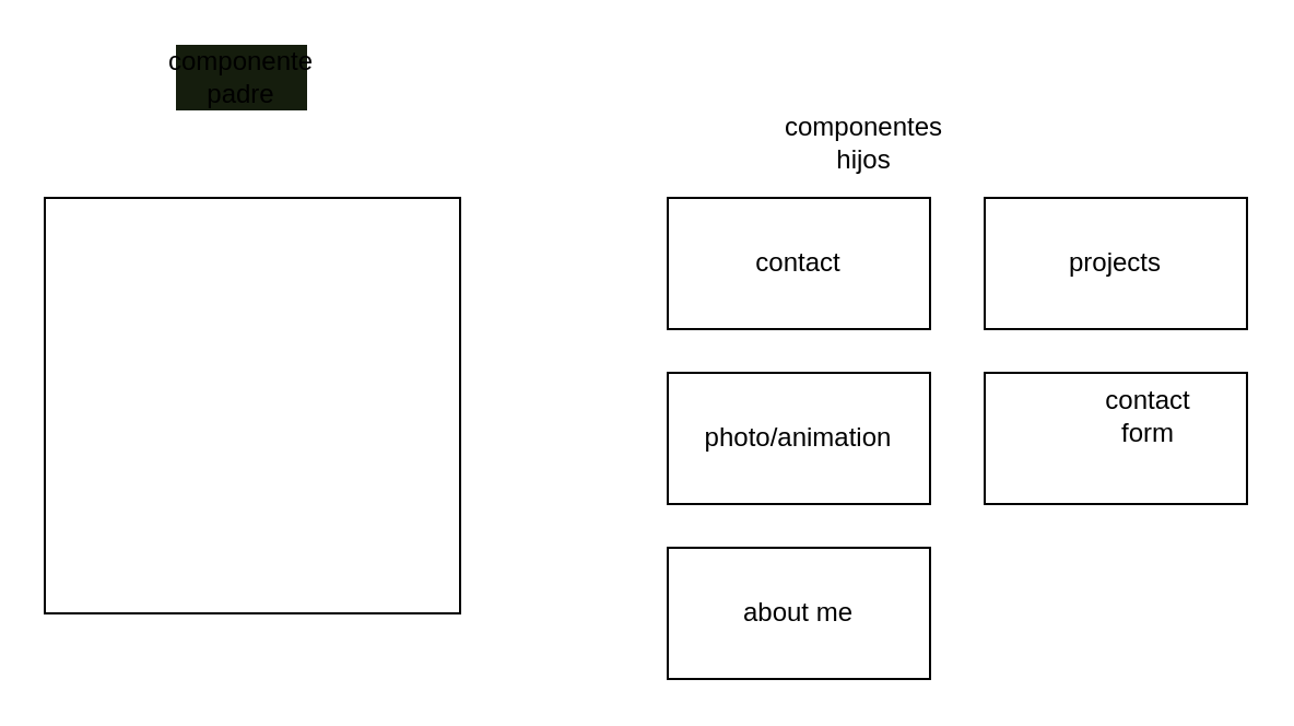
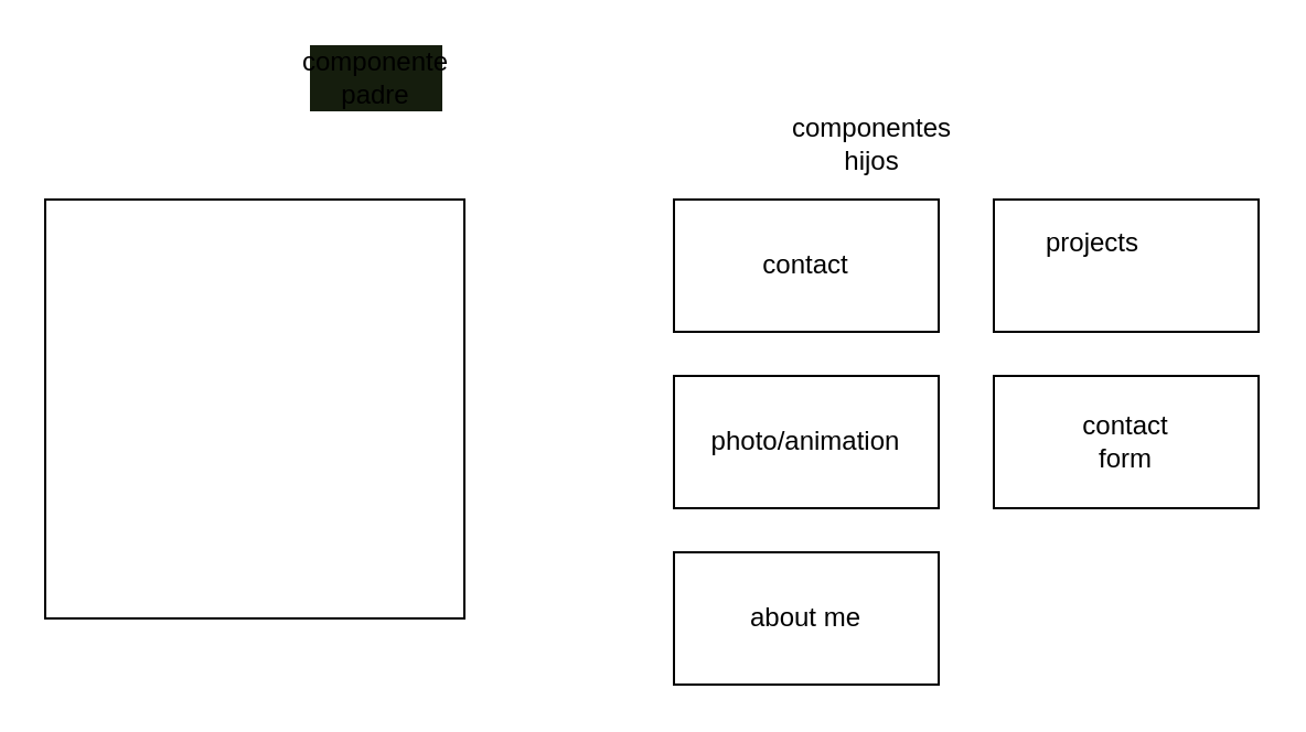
- <mxCell id="6" value="componente padre" style="text;html=1;strokeColor=none;fillColor=#151D0D;align=center;verticalAlign=middle;whiteSpace=wrap;rounded=0;" vertex="1" parent="1"><mxGeometry x="80" y="20" width="60" height="30" as="geometry" /></mxCell>
+ <mxCell id="6" value="componente padre" style="text;html=1;strokeColor=none;fillColor=#151D0D;align=center;verticalAlign=middle;whiteSpace=wrap;rounded=0;" vertex="1" parent="1"><mxGeometry x="140" y="20" width="60" height="30" as="geometry" /></mxCell>
- <mxCell id="14" value="projects" style="text;html=1;strokeColor=none;fillColor=none;align=center;verticalAlign=middle;whiteSpace=wrap;rounded=0;" vertex="1" parent="1"><mxGeometry x="480" y="105" width="60" height="30" as="geometry" /></mxCell>
+ <mxCell id="14" value="projects" style="text;html=1;strokeColor=none;fillColor=none;align=center;verticalAlign=middle;whiteSpace=wrap;rounded=0;" vertex="1" parent="1"><mxGeometry x="465" y="95" width="60" height="30" as="geometry" /></mxCell>
- <mxCell id="13" value="contact form" style="text;html=1;strokeColor=none;fillColor=none;align=center;verticalAlign=middle;whiteSpace=wrap;rounded=0;" vertex="1" parent="1"><mxGeometry x="495" y="175" width="60" height="30" as="geometry" /></mxCell>
+ <mxCell id="13" value="contact form" style="text;html=1;strokeColor=none;fillColor=none;align=center;verticalAlign=middle;whiteSpace=wrap;rounded=0;" vertex="1" parent="1"><mxGeometry x="480" y="185" width="60" height="30" as="geometry" /></mxCell>
